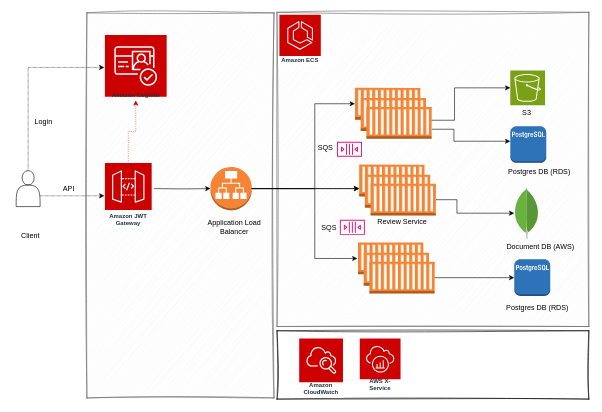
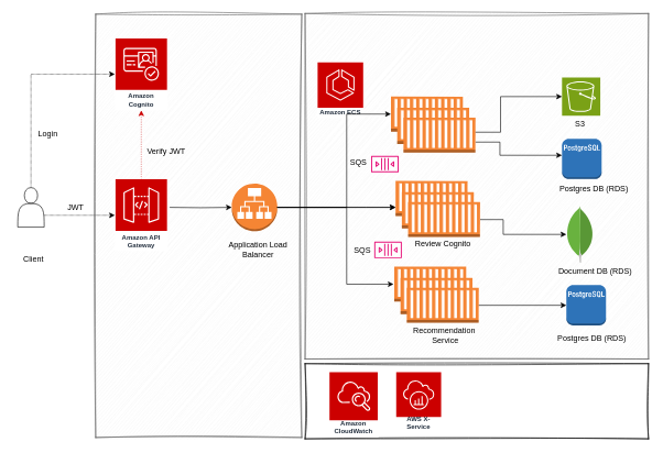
- <mxCell id="12" value="Amazon ECS" style="sketch=0;outlineConnect=0;fontColor=#232F3E;gradientColor=none;strokeColor=#ffffff;fillColor=#CC0000;dashed=0;verticalLabelPosition=middle;verticalAlign=bottom;align=center;html=1;whiteSpace=wrap;fontSize=10;fontStyle=1;spacing=3;shape=mxgraph.aws4.productIcon;prIcon=mxgraph.aws4.ecs;movable=1;resizable=1;rotatable=1;deletable=1;editable=1;locked=0;connectable=1;" parent="1" vertex="1"><mxGeometry x="464" y="23" width="71" height="86" as="geometry" /></mxCell>
+ <mxCell id="12" value="Amazon ECS" style="sketch=0;outlineConnect=0;fontColor=#232F3E;gradientColor=none;strokeColor=#ffffff;fillColor=#CC0000;dashed=0;verticalLabelPosition=middle;verticalAlign=bottom;align=center;html=1;whiteSpace=wrap;fontSize=10;fontStyle=1;spacing=3;shape=mxgraph.aws4.productIcon;prIcon=mxgraph.aws4.ecs;movable=1;resizable=1;rotatable=1;deletable=1;editable=1;locked=0;connectable=1;" parent="1" vertex="1"><mxGeometry x="479" y="93" width="71" height="86" as="geometry" /></mxCell>
- <mxCell id="48" value="Amazon Cognito" style="sketch=0;outlineConnect=0;fontColor=#232F3E;gradientColor=none;strokeColor=#ffffff;fillColor=#CC0000;dashed=0;verticalLabelPosition=middle;verticalAlign=bottom;align=center;html=1;whiteSpace=wrap;fontSize=10;fontStyle=1;spacing=3;shape=mxgraph.aws4.productIcon;prIcon=mxgraph.aws4.cognito;" vertex="1" parent="1"><mxGeometry x="173" y="57" width="105" height="110" as="geometry" /></mxCell>
+ <mxCell id="48" value="Amazon Cognito" style="sketch=0;outlineConnect=0;fontColor=#232F3E;gradientColor=none;strokeColor=#ffffff;fillColor=#CC0000;dashed=0;verticalLabelPosition=middle;verticalAlign=bottom;align=center;html=1;whiteSpace=wrap;fontSize=10;fontStyle=1;spacing=3;shape=mxgraph.aws4.productIcon;prIcon=mxgraph.aws4.cognito;" vertex="1" parent="1"><mxGeometry x="173" y="57" width="80" height="110" as="geometry" /></mxCell>
+ <mxCell id="49" value="Verify JWT" style="text;html=1;align=center;verticalAlign=middle;whiteSpace=wrap;rounded=0;" vertex="1" parent="1"><mxGeometry x="221" y="214" width="60" height="30" as="geometry" /></mxCell>
- <mxCell id="51" value="API" style="text;html=1;align=center;verticalAlign=middle;whiteSpace=wrap;rounded=0;" vertex="1" parent="1"><mxGeometry x="84" y="299" width="60" height="30" as="geometry" /></mxCell>
+ <mxCell id="51" value="JWT" style="text;html=1;align=center;verticalAlign=middle;whiteSpace=wrap;rounded=0;" vertex="1" parent="1"><mxGeometry x="84" y="299" width="60" height="30" as="geometry" /></mxCell>
- <mxCell id="9" value="Amazon JWT Gateway" style="sketch=0;outlineConnect=0;fontColor=#232F3E;gradientColor=none;strokeColor=#ffffff;fillColor=#CC0000;dashed=0;verticalLabelPosition=middle;verticalAlign=bottom;align=center;html=1;whiteSpace=wrap;fontSize=10;fontStyle=1;spacing=3;shape=mxgraph.aws4.productIcon;prIcon=mxgraph.aws4.api_gateway;" parent="1" vertex="1"><mxGeometry x="173" y="270.5" width="80" height="110" as="geometry" /></mxCell>
+ <mxCell id="9" value="Amazon API Gateway" style="sketch=0;outlineConnect=0;fontColor=#232F3E;gradientColor=none;strokeColor=#ffffff;fillColor=#CC0000;dashed=0;verticalLabelPosition=middle;verticalAlign=bottom;align=center;html=1;whiteSpace=wrap;fontSize=10;fontStyle=1;spacing=3;shape=mxgraph.aws4.productIcon;prIcon=mxgraph.aws4.api_gateway;" parent="1" vertex="1"><mxGeometry x="173" y="270.5" width="80" height="110" as="geometry" /></mxCell>
- <mxCell id="24" value="Review Service" style="text;html=1;align=center;verticalAlign=middle;whiteSpace=wrap;rounded=0;" parent="1" vertex="1"><mxGeometry x="618.5" y="354" width="102" height="30" as="geometry" /></mxCell>
+ <mxCell id="24" value="Review Cognito" style="text;html=1;align=center;verticalAlign=middle;whiteSpace=wrap;rounded=0;" parent="1" vertex="1"><mxGeometry x="618.5" y="354" width="102" height="30" as="geometry" /></mxCell>
- <mxCell id="32" value="Document DB (AWS)" style="text;html=1;align=center;verticalAlign=middle;whiteSpace=wrap;rounded=0;" parent="1" vertex="1"><mxGeometry x="828" y="396" width="145" height="30" as="geometry" /></mxCell>
+ <mxCell id="32" value="Document DB (RDS)" style="text;html=1;align=center;verticalAlign=middle;whiteSpace=wrap;rounded=0;" parent="1" vertex="1"><mxGeometry x="828" y="396" width="145" height="30" as="geometry" /></mxCell>
+ <mxCell id="25" value="Recommendation&lt;div&gt;&amp;nbsp;Service&lt;/div&gt;" style="text;html=1;align=center;verticalAlign=middle;whiteSpace=wrap;rounded=0;" parent="1" vertex="1"><mxGeometry x="593.5" y="494" width="156" height="30" as="geometry" /></mxCell>
